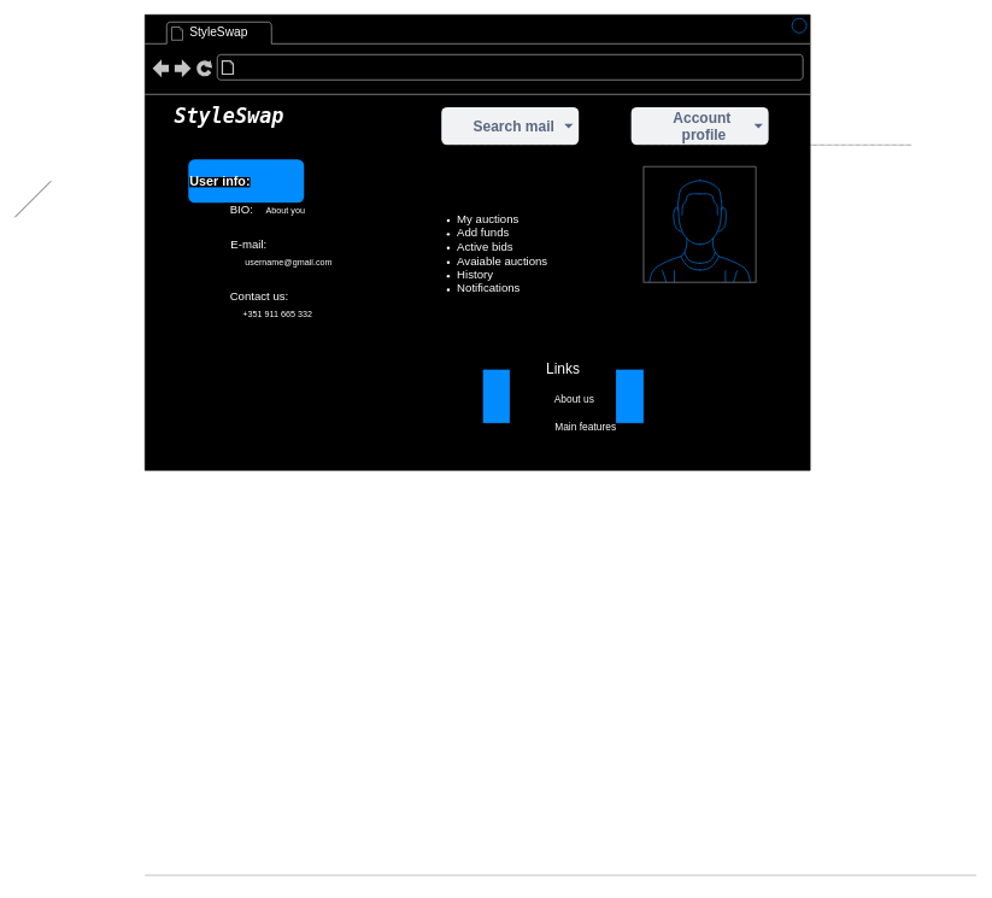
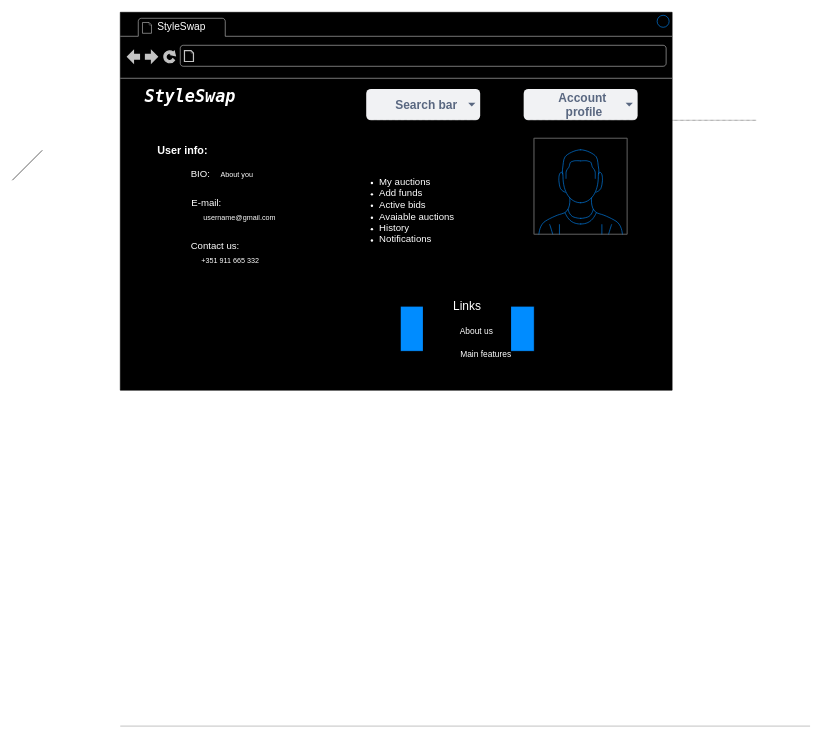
- <mxCell id="6" value="&lt;b&gt;&lt;font style=&quot;font-size: 20px;&quot;&gt;Search mail&lt;/font&gt;&lt;/b&gt;" style="rounded=1;fillColor=#F1F2F4;strokeColor=none;html=1;fontColor=#596780;align=center;fontSize=10;spacingLeft=10;glass=0;shadow=0;" parent="2" vertex="1"><mxGeometry x="410" y="127.75" width="190" height="52.25" as="geometry" /></mxCell>
+ <mxCell id="6" value="&lt;b&gt;&lt;font style=&quot;font-size: 20px;&quot;&gt;Search bar&lt;/font&gt;&lt;/b&gt;" style="rounded=1;fillColor=#F1F2F4;strokeColor=none;html=1;fontColor=#596780;align=center;fontSize=10;spacingLeft=10;glass=0;shadow=0;" parent="2" vertex="1"><mxGeometry x="410" y="127.75" width="190" height="52.25" as="geometry" /></mxCell>
- <mxCell id="8" value="&lt;b style=&quot;background-color: rgb(0, 0, 0);&quot;&gt;&lt;font style=&quot;font-size: 18px;&quot;&gt;User info:&lt;/font&gt;&lt;/b&gt;" style="rounded=1;align=left;strokeColor=none;html=1;fontColor=#ffffff;fontSize=12;fillColor=#008cff;" parent="2" vertex="1"><mxGeometry x="60" y="200" width="160" height="60" as="geometry" /></mxCell>
+ <mxCell id="8" value="&lt;b style=&quot;background-color: rgb(0, 0, 0);&quot;&gt;&lt;font style=&quot;font-size: 18px;&quot;&gt;User info:&lt;/font&gt;&lt;/b&gt;" style="rounded=1;align=left;strokeColor=none;html=1;fontColor=#ffffff;fontSize=12;fillColor=#000000;" parent="2" vertex="1"><mxGeometry x="60" y="200" width="160" height="60" as="geometry" /></mxCell>
